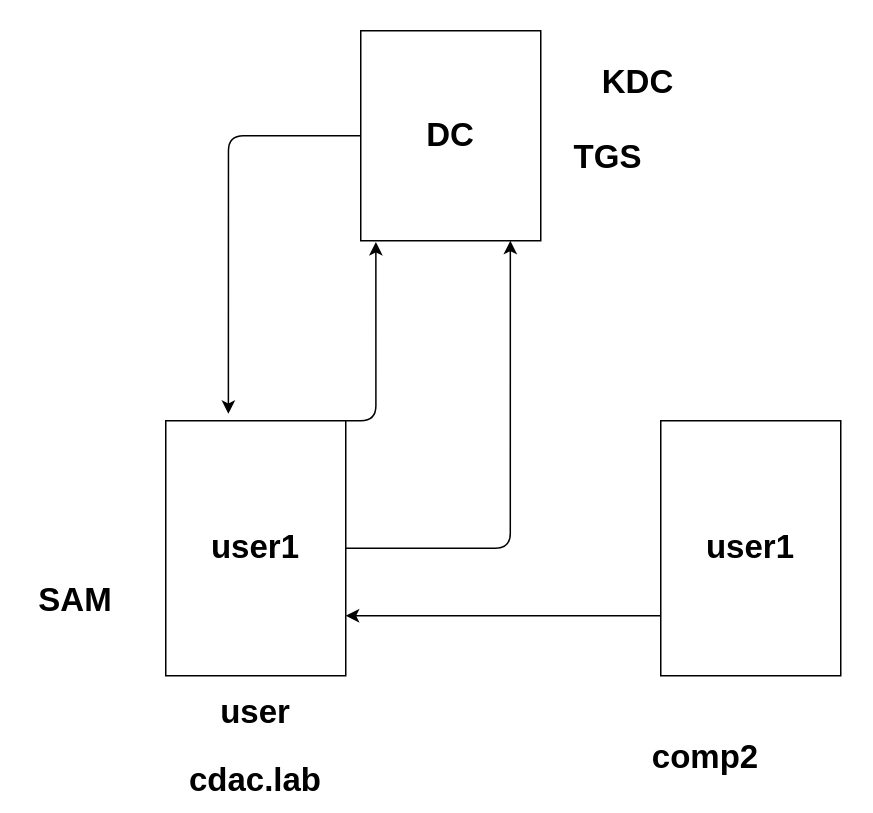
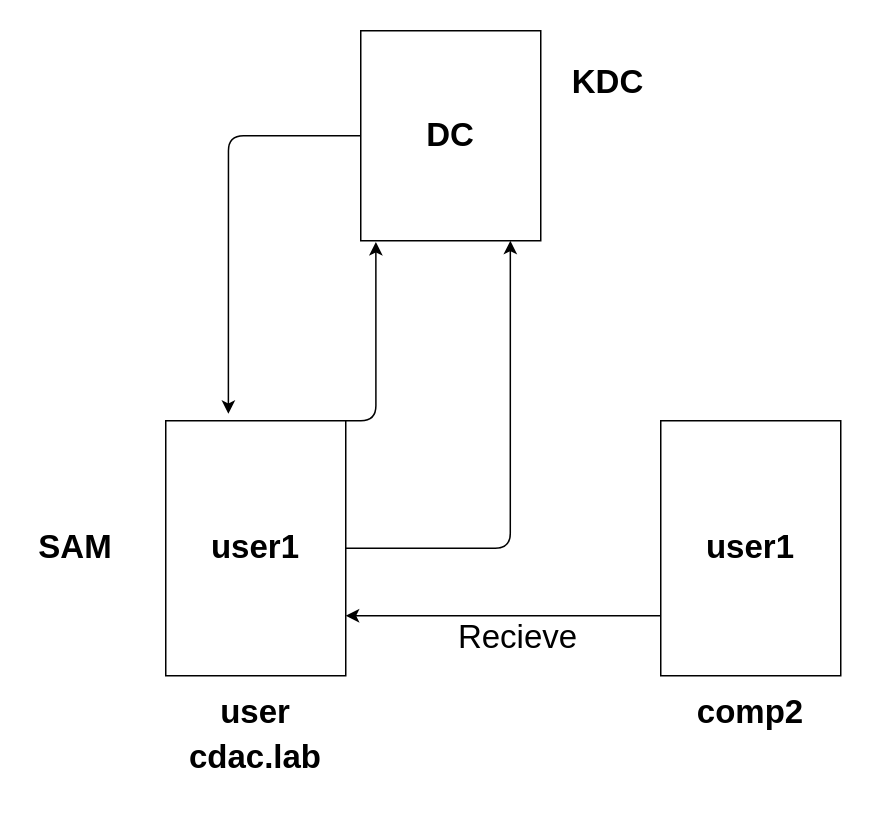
- <mxCell id="4" value="KDC" style="text;strokeColor=none;align=center;fillColor=none;html=1;verticalAlign=middle;whiteSpace=wrap;rounded=0;fontSize=22;fontStyle=1" vertex="1" parent="1"><mxGeometry x="395" y="40" width="60" height="30" as="geometry" /></mxCell>
+ <mxCell id="4" value="KDC" style="text;strokeColor=none;align=center;fillColor=none;html=1;verticalAlign=middle;whiteSpace=wrap;rounded=0;fontSize=22;fontStyle=1" vertex="1" parent="1"><mxGeometry x="375" y="40" width="60" height="30" as="geometry" /></mxCell>
- <mxCell id="5" value="TGS" style="text;strokeColor=none;align=center;fillColor=none;html=1;verticalAlign=middle;whiteSpace=wrap;rounded=0;fontSize=22;fontStyle=1" vertex="1" parent="1"><mxGeometry x="375" y="90" width="60" height="30" as="geometry" /></mxCell>
- <mxCell id="13" value="SAM" style="text;strokeColor=none;align=center;fillColor=none;html=1;verticalAlign=middle;whiteSpace=wrap;rounded=0;fontSize=22;fontStyle=1" vertex="1" parent="1"><mxGeometry x="20" y="385" width="60" height="30" as="geometry" /></mxCell>
+ <mxCell id="13" value="SAM" style="text;strokeColor=none;align=center;fillColor=none;html=1;verticalAlign=middle;whiteSpace=wrap;rounded=0;fontSize=22;fontStyle=1" vertex="1" parent="1"><mxGeometry x="20" y="350" width="60" height="30" as="geometry" /></mxCell>
+ <mxCell id="15" value="Recieve" style="text;strokeColor=none;align=center;fillColor=none;html=1;verticalAlign=middle;whiteSpace=wrap;rounded=0;fontSize=22;" vertex="1" parent="1"><mxGeometry x="315" y="410" width="60" height="30" as="geometry" /></mxCell>
- <mxCell id="12" value="comp2" style="text;strokeColor=none;align=center;fillColor=none;html=1;verticalAlign=middle;whiteSpace=wrap;rounded=0;fontSize=22;fontStyle=1" vertex="1" parent="1"><mxGeometry x="440" y="490" width="60" height="30" as="geometry" /></mxCell>
+ <mxCell id="12" value="comp2" style="text;strokeColor=none;align=center;fillColor=none;html=1;verticalAlign=middle;whiteSpace=wrap;rounded=0;fontSize=22;fontStyle=1" vertex="1" parent="1"><mxGeometry x="470" y="460" width="60" height="30" as="geometry" /></mxCell>
- <mxCell id="14" value="cdac.lab" style="text;strokeColor=none;align=center;fillColor=none;html=1;verticalAlign=middle;whiteSpace=wrap;rounded=0;fontSize=22;fontStyle=1" vertex="1" parent="1"><mxGeometry x="110" y="505" width="120" height="30" as="geometry" /></mxCell>
+ <mxCell id="14" value="cdac.lab" style="text;strokeColor=none;align=center;fillColor=none;html=1;verticalAlign=middle;whiteSpace=wrap;rounded=0;fontSize=22;fontStyle=1" vertex="1" parent="1"><mxGeometry x="110" y="490" width="120" height="30" as="geometry" /></mxCell>
